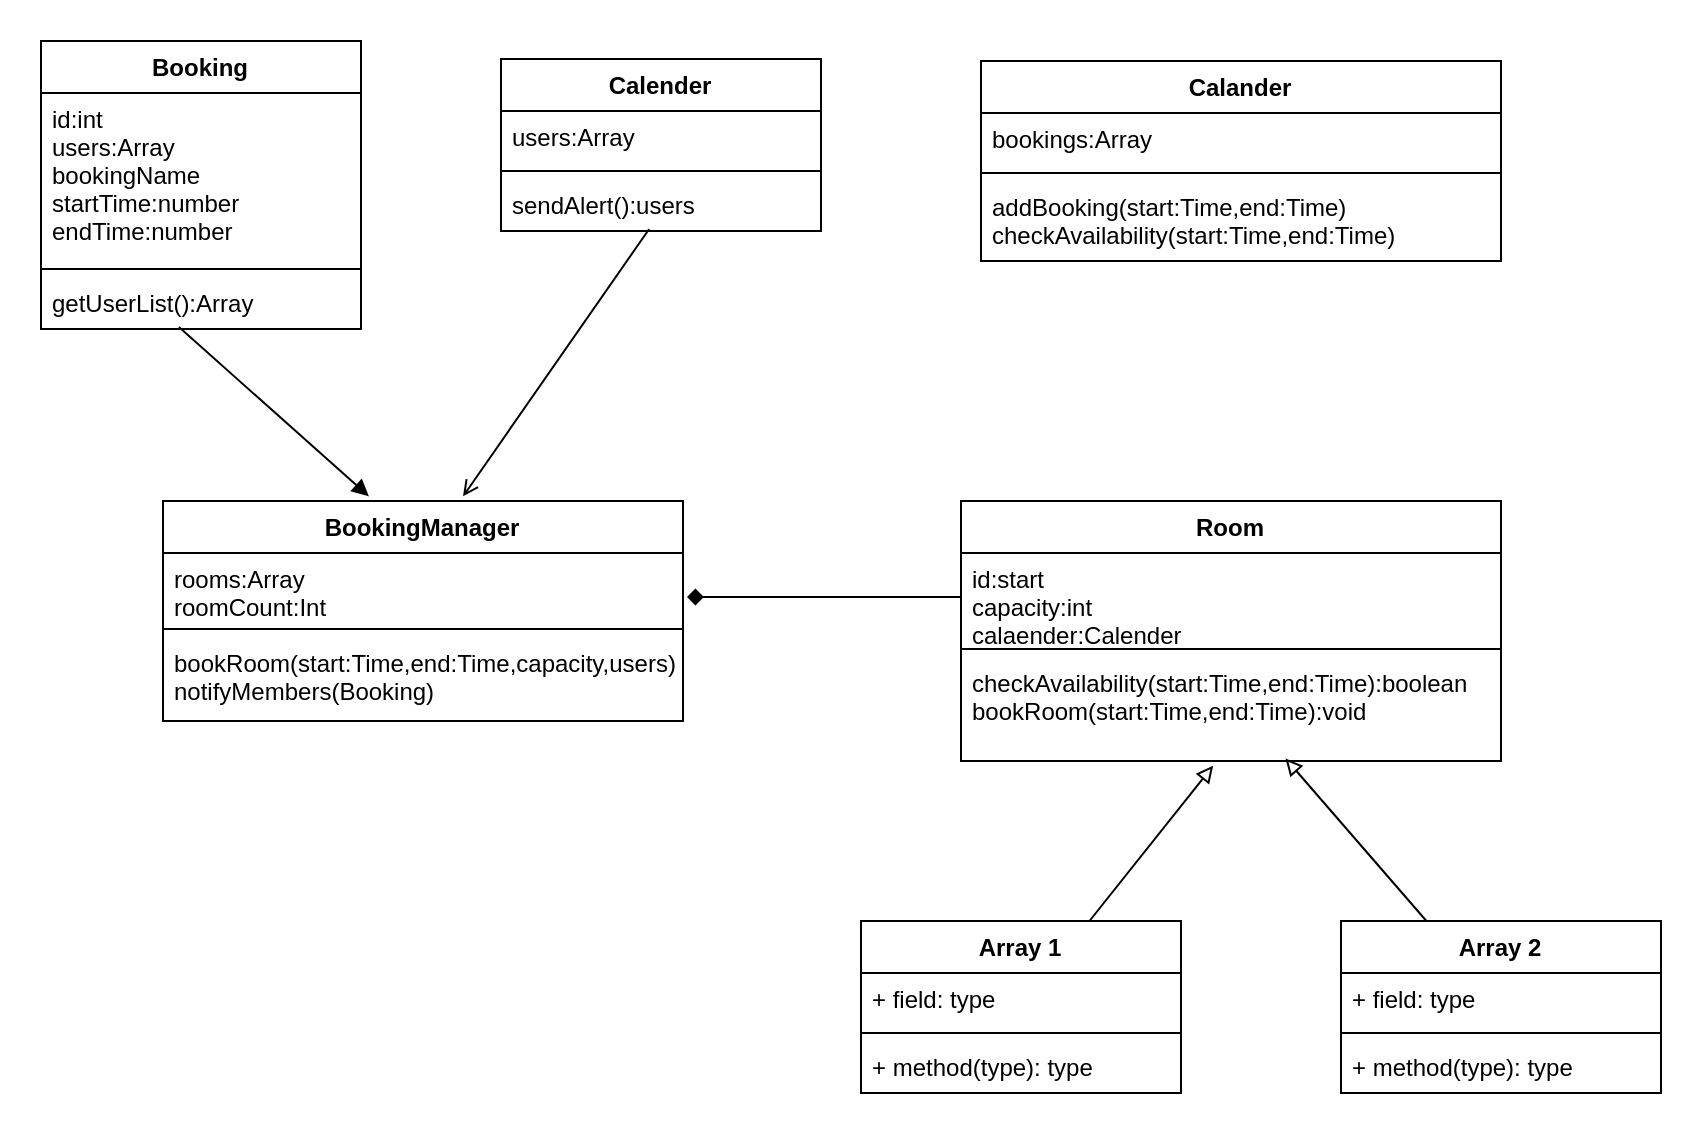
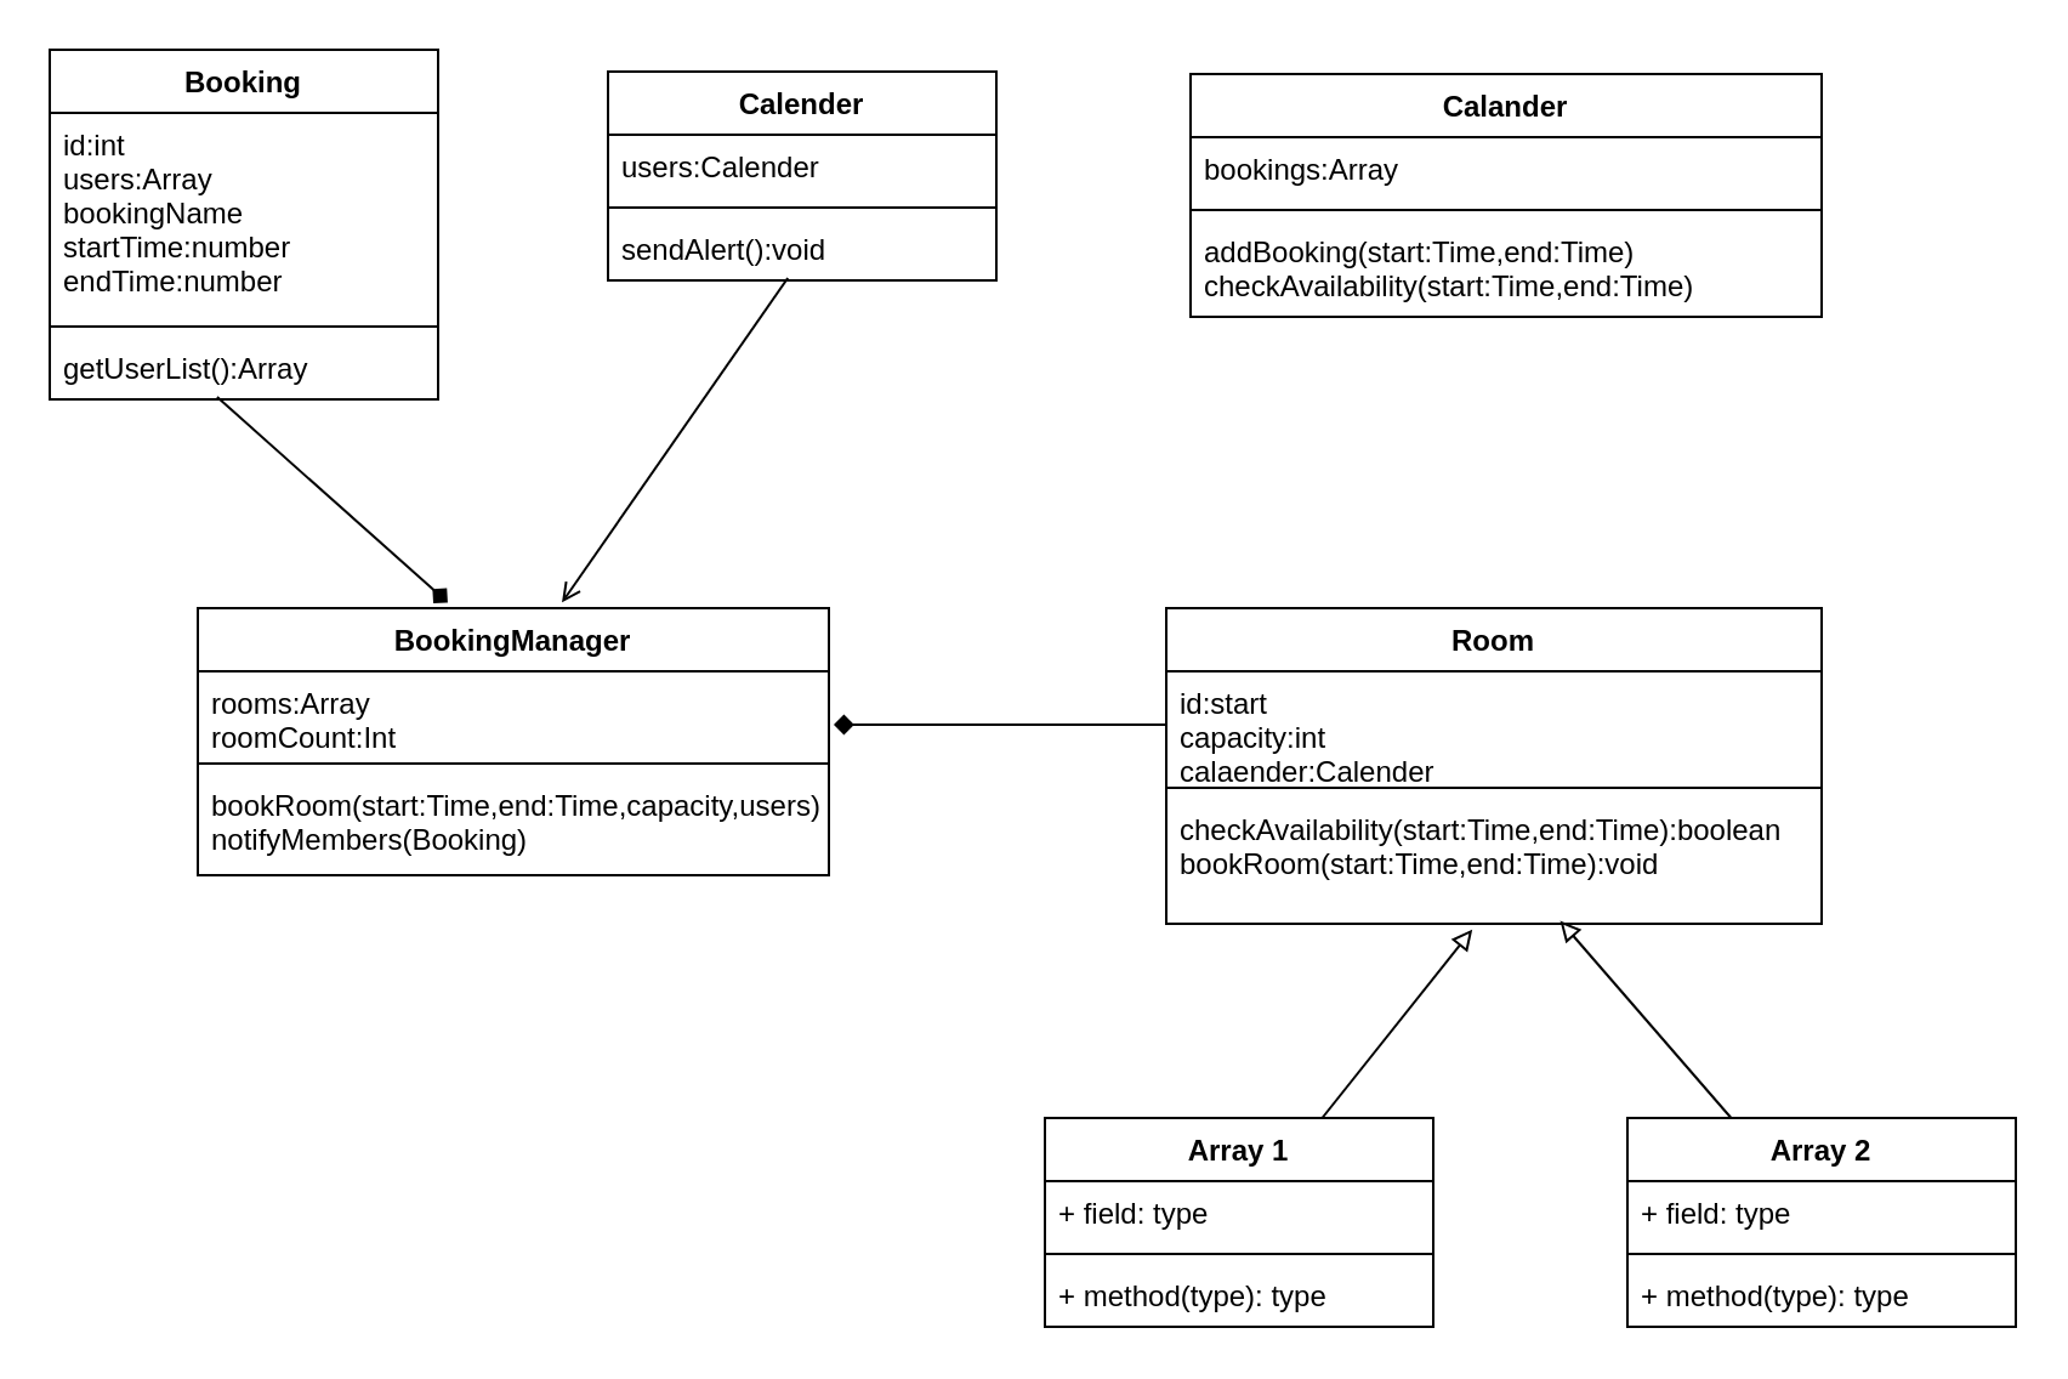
- <mxCell id="22" value="users:Array" style="text;strokeColor=none;fillColor=none;align=left;verticalAlign=top;spacingLeft=4;spacingRight=4;overflow=hidden;rotatable=0;points=[[0,0.5],[1,0.5]];portConstraint=eastwest;" vertex="1" parent="21"><mxGeometry y="26" width="160" height="26" as="geometry" /></mxCell>
+ <mxCell id="22" value="users:Calender" style="text;strokeColor=none;fillColor=none;align=left;verticalAlign=top;spacingLeft=4;spacingRight=4;overflow=hidden;rotatable=0;points=[[0,0.5],[1,0.5]];portConstraint=eastwest;" vertex="1" parent="21"><mxGeometry y="26" width="160" height="26" as="geometry" /></mxCell>
- <mxCell id="24" value="sendAlert():users" style="text;strokeColor=none;fillColor=none;align=left;verticalAlign=top;spacingLeft=4;spacingRight=4;overflow=hidden;rotatable=0;points=[[0,0.5],[1,0.5]];portConstraint=eastwest;" vertex="1" parent="21"><mxGeometry y="60" width="160" height="26" as="geometry" /></mxCell>
+ <mxCell id="24" value="sendAlert():void" style="text;strokeColor=none;fillColor=none;align=left;verticalAlign=top;spacingLeft=4;spacingRight=4;overflow=hidden;rotatable=0;points=[[0,0.5],[1,0.5]];portConstraint=eastwest;" vertex="1" parent="21"><mxGeometry y="60" width="160" height="26" as="geometry" /></mxCell>
- <mxCell id="15" style="edgeStyle=none;html=1;entryX=0.396;entryY=-0.021;entryDx=0;entryDy=0;endArrow=block;endFill=1;exitX=0.431;exitY=0.962;exitDx=0;exitDy=0;exitPerimeter=0;entryPerimeter=0;" edge="1" parent="1" source="19" target="6"><mxGeometry relative="1" as="geometry" /></mxCell>
+ <mxCell id="15" style="edgeStyle=none;html=1;entryX=0.396;entryY=-0.021;entryDx=0;entryDy=0;endArrow=diamond;endFill=1;exitX=0.431;exitY=0.962;exitDx=0;exitDy=0;exitPerimeter=0;entryPerimeter=0;" edge="1" parent="1" source="19" target="6"><mxGeometry relative="1" as="geometry" /></mxCell>
